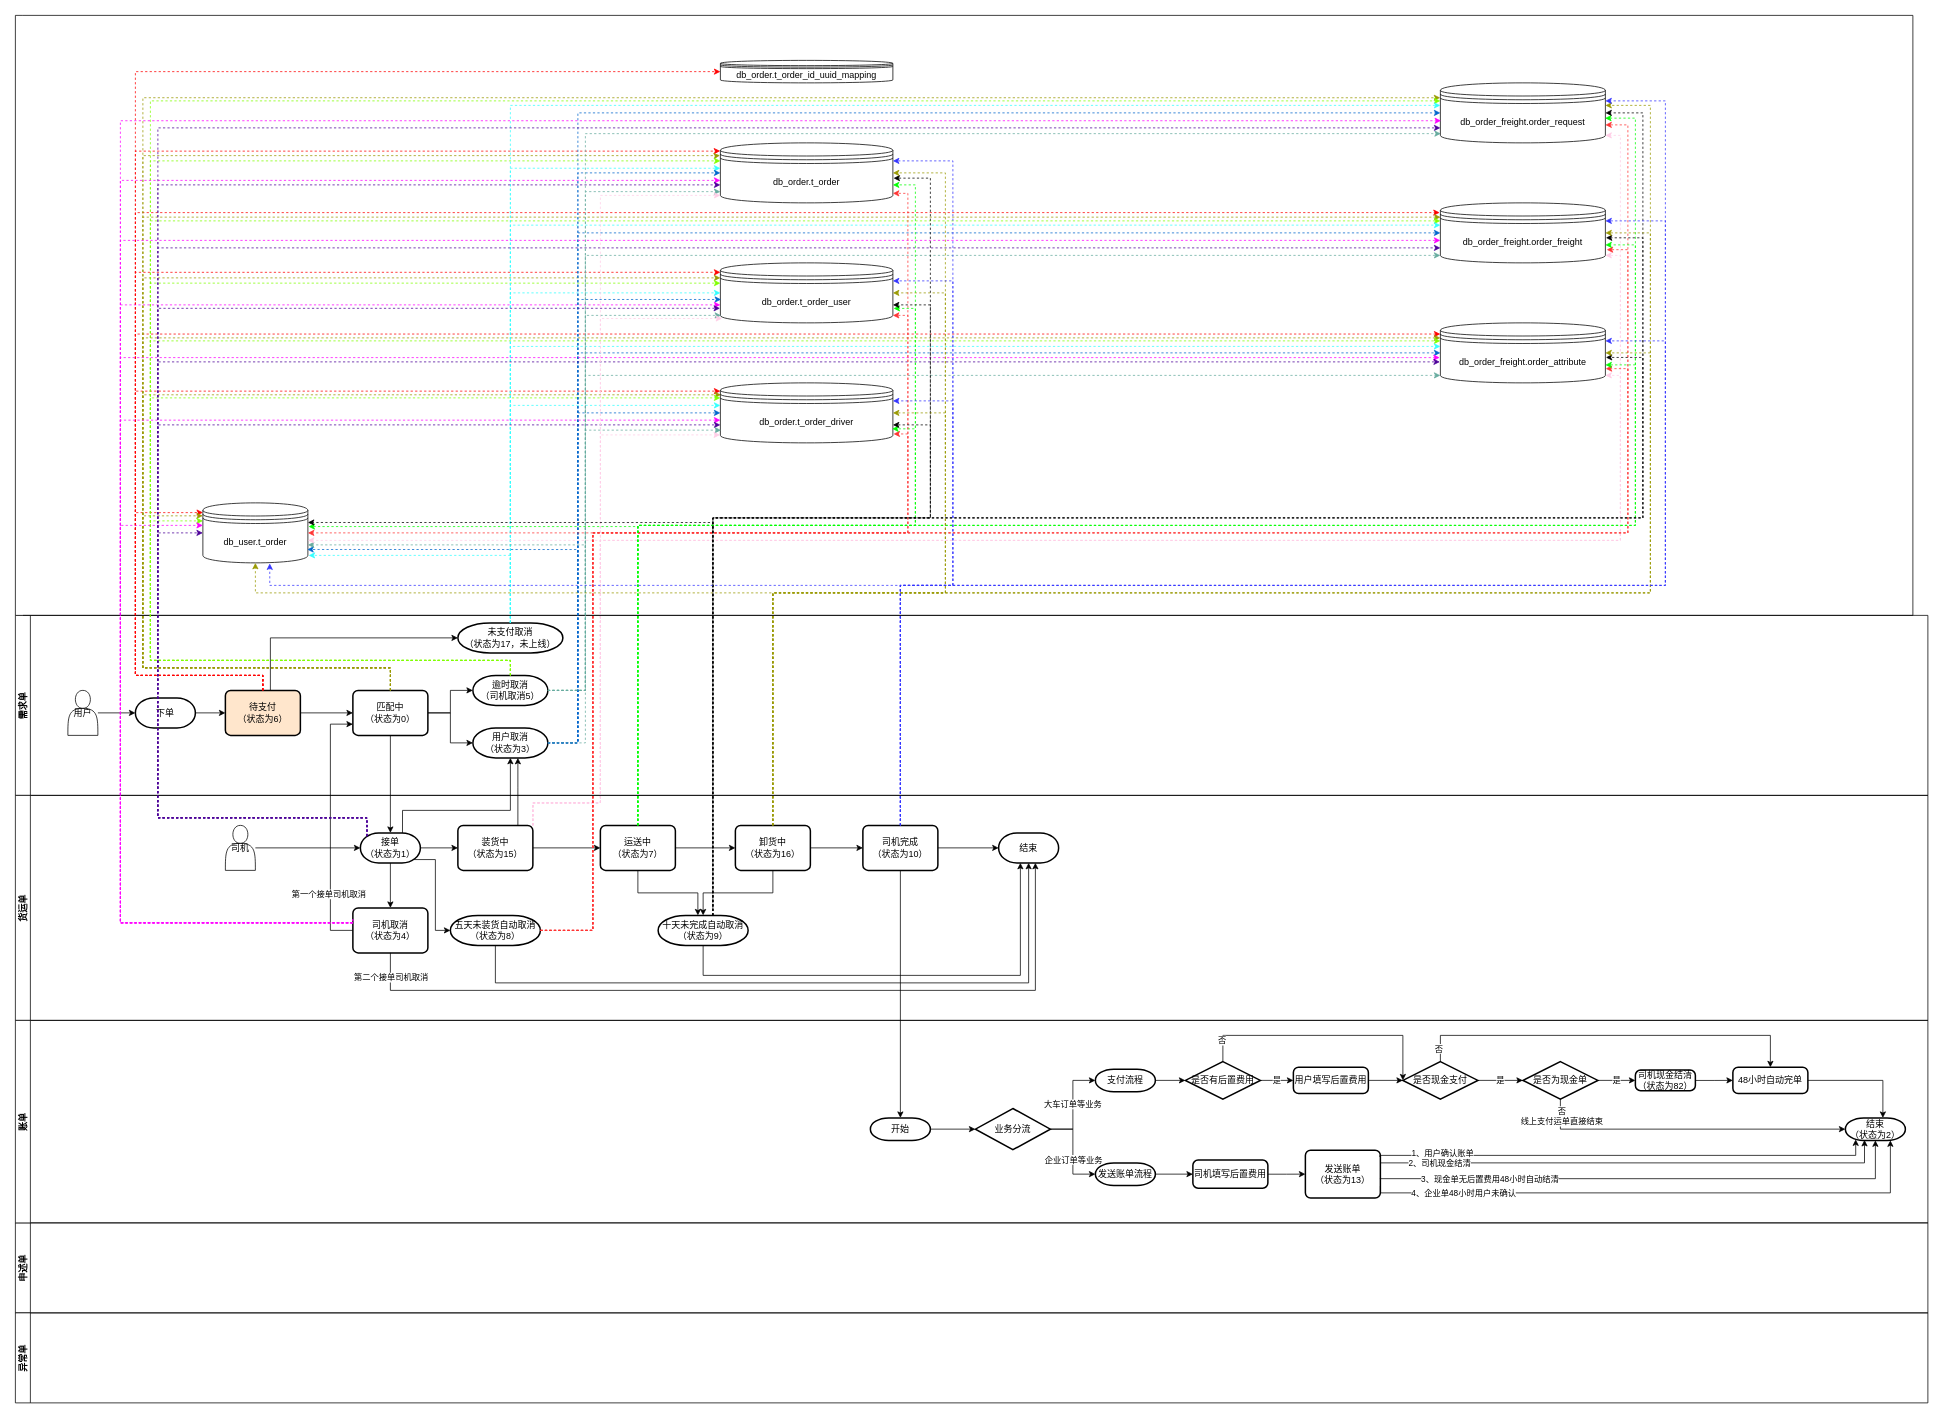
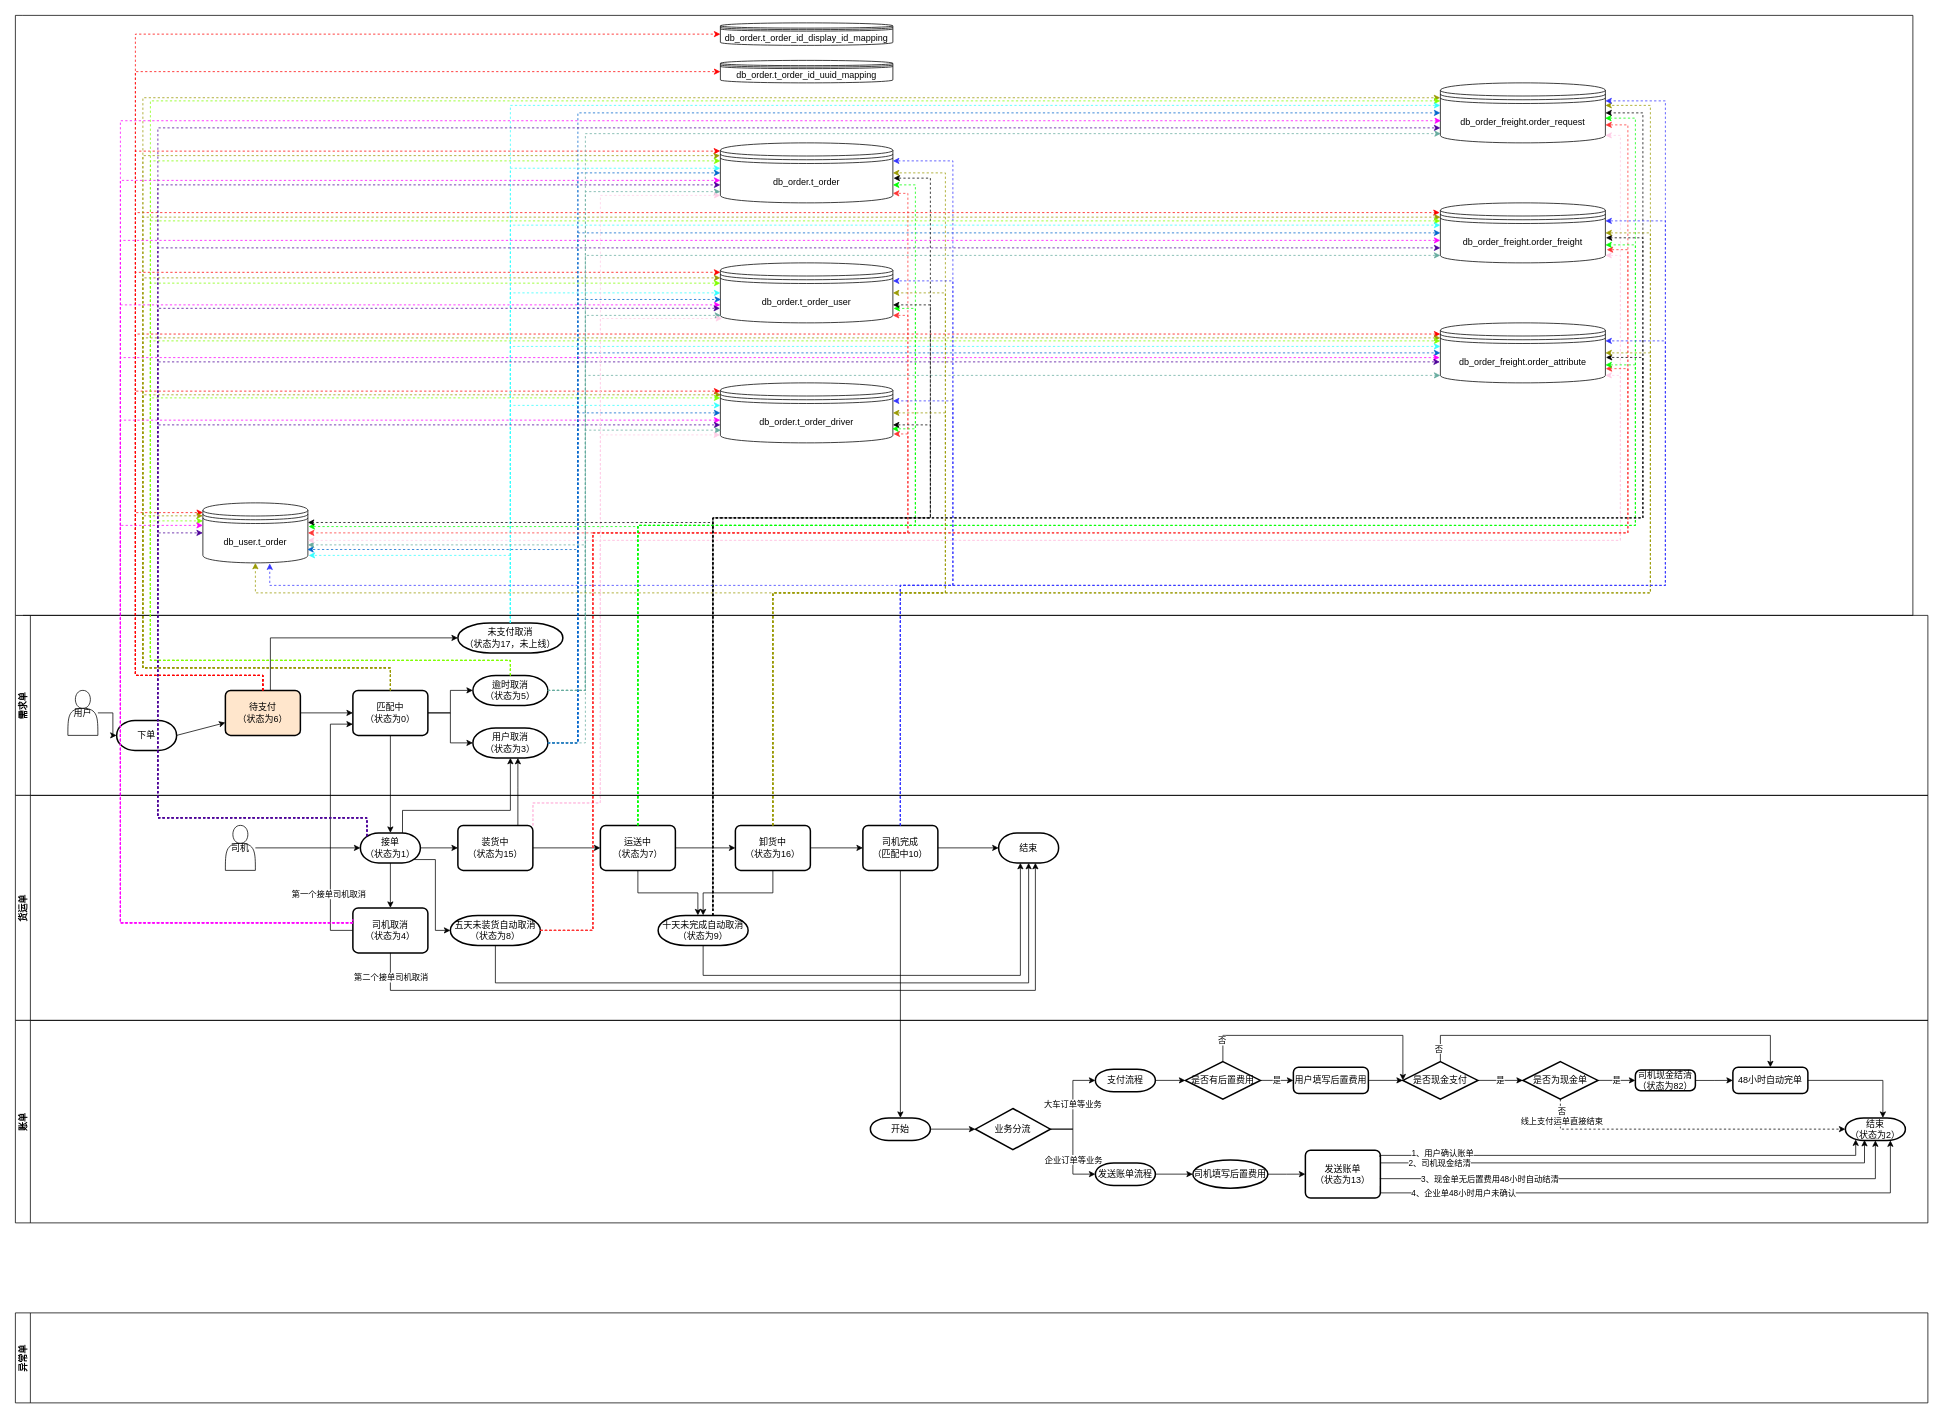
+ <mxCell id="58" value="db_order.t_order_id_display_id_mapping" style="shape=datastore;whiteSpace=wrap;html=1;" parent="54" vertex="1"><mxGeometry x="940" y="10" width="230" height="30" as="geometry" /></mxCell>
+ <mxCell id="52" style="edgeStyle=orthogonalEdgeStyle;rounded=0;orthogonalLoop=1;jettySize=auto;html=1;dashed=1;strokeColor=#FF0000;entryX=0;entryY=0.5;entryDx=0;entryDy=0;exitX=0.5;exitY=0;exitDx=0;exitDy=0;" parent="1" source="8" target="58" edge="1"><mxGeometry relative="1" as="geometry"><mxPoint x="350" y="580" as="targetPoint" /><Array as="points"><mxPoint x="350" y="900" /><mxPoint x="180" y="900" /><mxPoint x="180" y="45" /></Array></mxGeometry></mxCell>
- <mxCell id="14" value="逾时取消&lt;br&gt;（司机取消5）" style="strokeWidth=2;html=1;shape=mxgraph.flowchart.terminator;whiteSpace=wrap;" parent="2" vertex="1"><mxGeometry x="610" y="80" width="100" height="40" as="geometry" /></mxCell>
+ <mxCell id="14" value="逾时取消&lt;br&gt;（状态为5）" style="strokeWidth=2;html=1;shape=mxgraph.flowchart.terminator;whiteSpace=wrap;" parent="2" vertex="1"><mxGeometry x="610" y="80" width="100" height="40" as="geometry" /></mxCell>
- <mxCell id="3" value="下单" style="strokeWidth=2;html=1;shape=mxgraph.flowchart.terminator;whiteSpace=wrap;" parent="2" vertex="1"><mxGeometry x="160" y="110" width="80" height="40" as="geometry" /></mxCell>
+ <mxCell id="3" value="下单" style="strokeWidth=2;html=1;shape=mxgraph.flowchart.terminator;whiteSpace=wrap;" parent="2" vertex="1"><mxGeometry x="135" y="140" width="80" height="40" as="geometry" /></mxCell>
- <mxCell id="33" value="司机完成&lt;br&gt;（状态为10）" style="rounded=1;whiteSpace=wrap;html=1;absoluteArcSize=1;arcSize=14;strokeWidth=2;" parent="16" vertex="1"><mxGeometry x="1130" y="40" width="100" height="60" as="geometry" /></mxCell>
+ <mxCell id="33" value="司机完成&lt;br&gt;（匹配中10）" style="rounded=1;whiteSpace=wrap;html=1;absoluteArcSize=1;arcSize=14;strokeWidth=2;" parent="16" vertex="1"><mxGeometry x="1130" y="40" width="100" height="60" as="geometry" /></mxCell>
- <mxCell id="144" style="edgeStyle=orthogonalEdgeStyle;rounded=0;orthogonalLoop=1;jettySize=auto;html=1;exitX=0.5;exitY=1;exitDx=0;exitDy=0;exitPerimeter=0;" parent="115" source="146" target="142" edge="1"><mxGeometry relative="1" as="geometry"><Array as="points"><mxPoint x="2060" y="145" /></Array></mxGeometry></mxCell>
+ <mxCell id="144" style="edgeStyle=orthogonalEdgeStyle;rounded=0;orthogonalLoop=1;jettySize=auto;html=1;exitX=0.5;exitY=1;exitDx=0;exitDy=0;exitPerimeter=0;dashed=1;" parent="115" source="146" target="142" edge="1"><mxGeometry relative="1" as="geometry"><Array as="points"><mxPoint x="2060" y="145" /></Array></mxGeometry></mxCell>
- <mxCell id="125" value="司机填写后置费用" style="rounded=1;whiteSpace=wrap;html=1;absoluteArcSize=1;arcSize=14;strokeWidth=2;" parent="115" vertex="1"><mxGeometry x="1570" y="186.25" width="100" height="37.5" as="geometry" /></mxCell>
+ <mxCell id="125" value="司机填写后置费用" style="ellipse;whiteSpace=wrap;html=1;absoluteArcSize=1;arcSize=14;strokeWidth=2;" parent="115" vertex="1"><mxGeometry x="1570" y="186.25" width="100" height="37.5" as="geometry" /></mxCell>
- <mxCell id="46" value="申述单" style="swimlane;startSize=20;horizontal=0;" parent="1" vertex="1"><mxGeometry x="20" y="1630" width="2550" height="120" as="geometry" /></mxCell>
